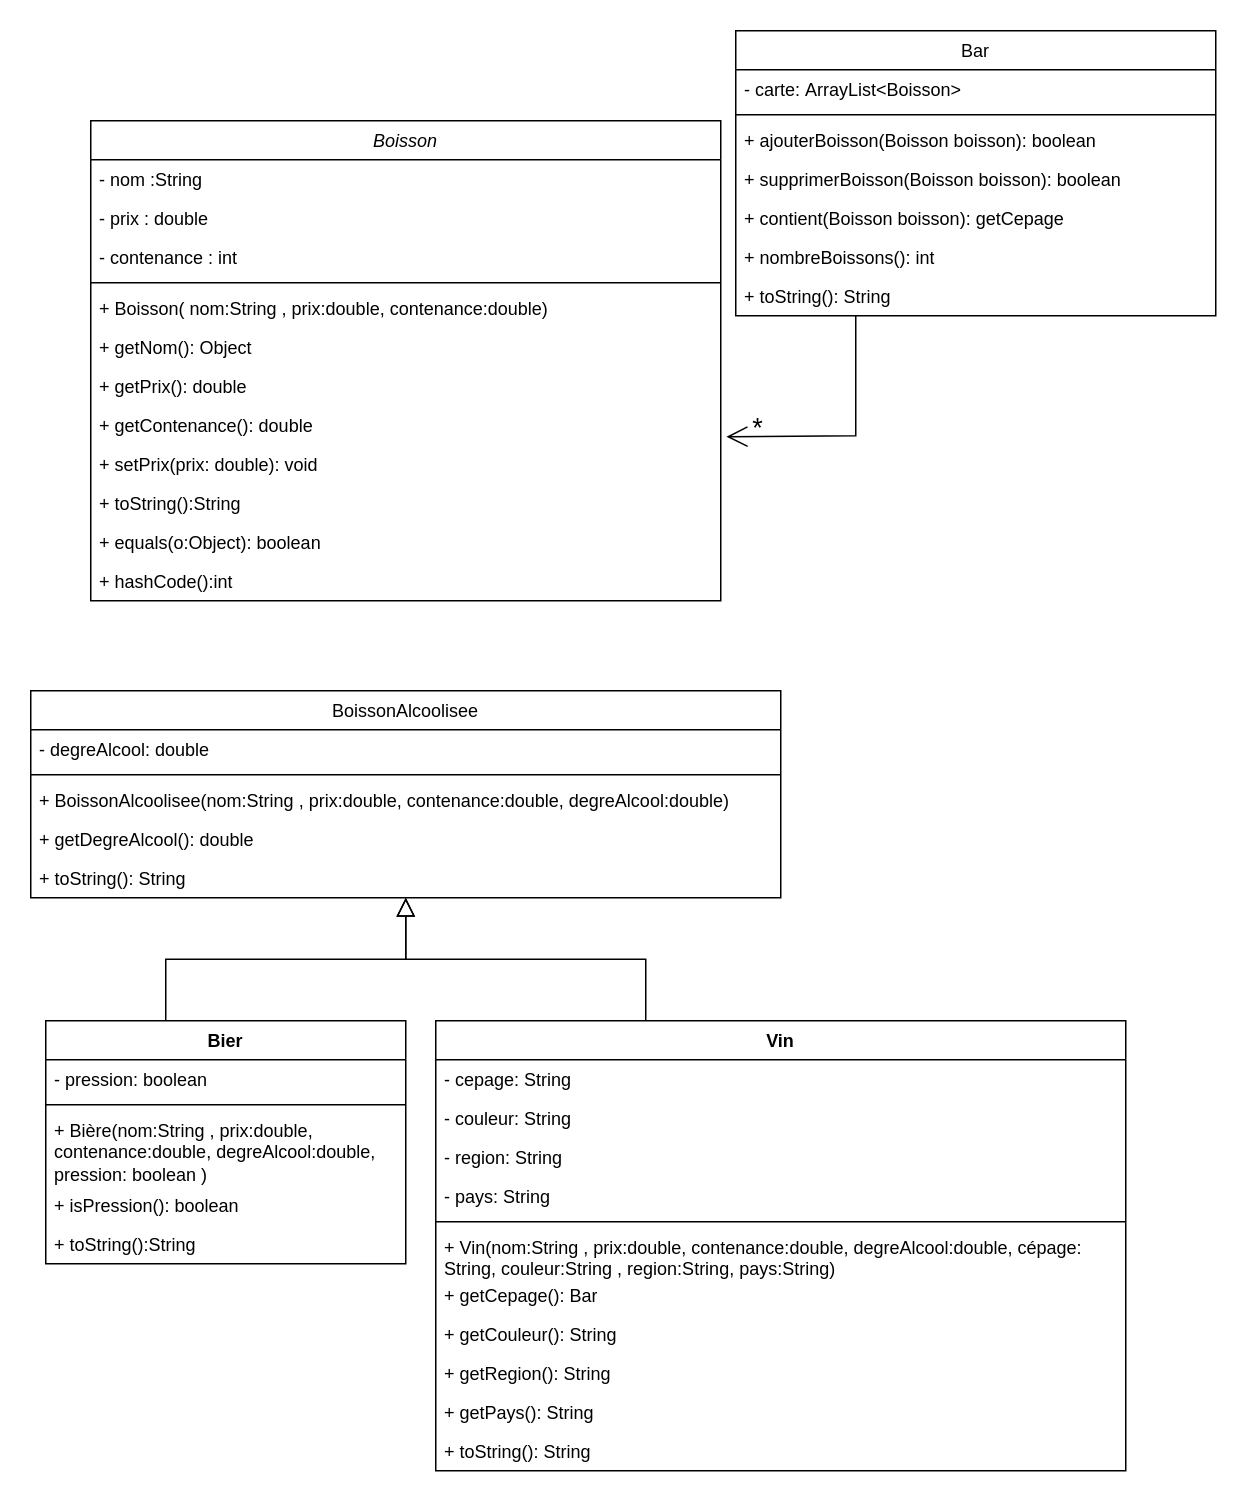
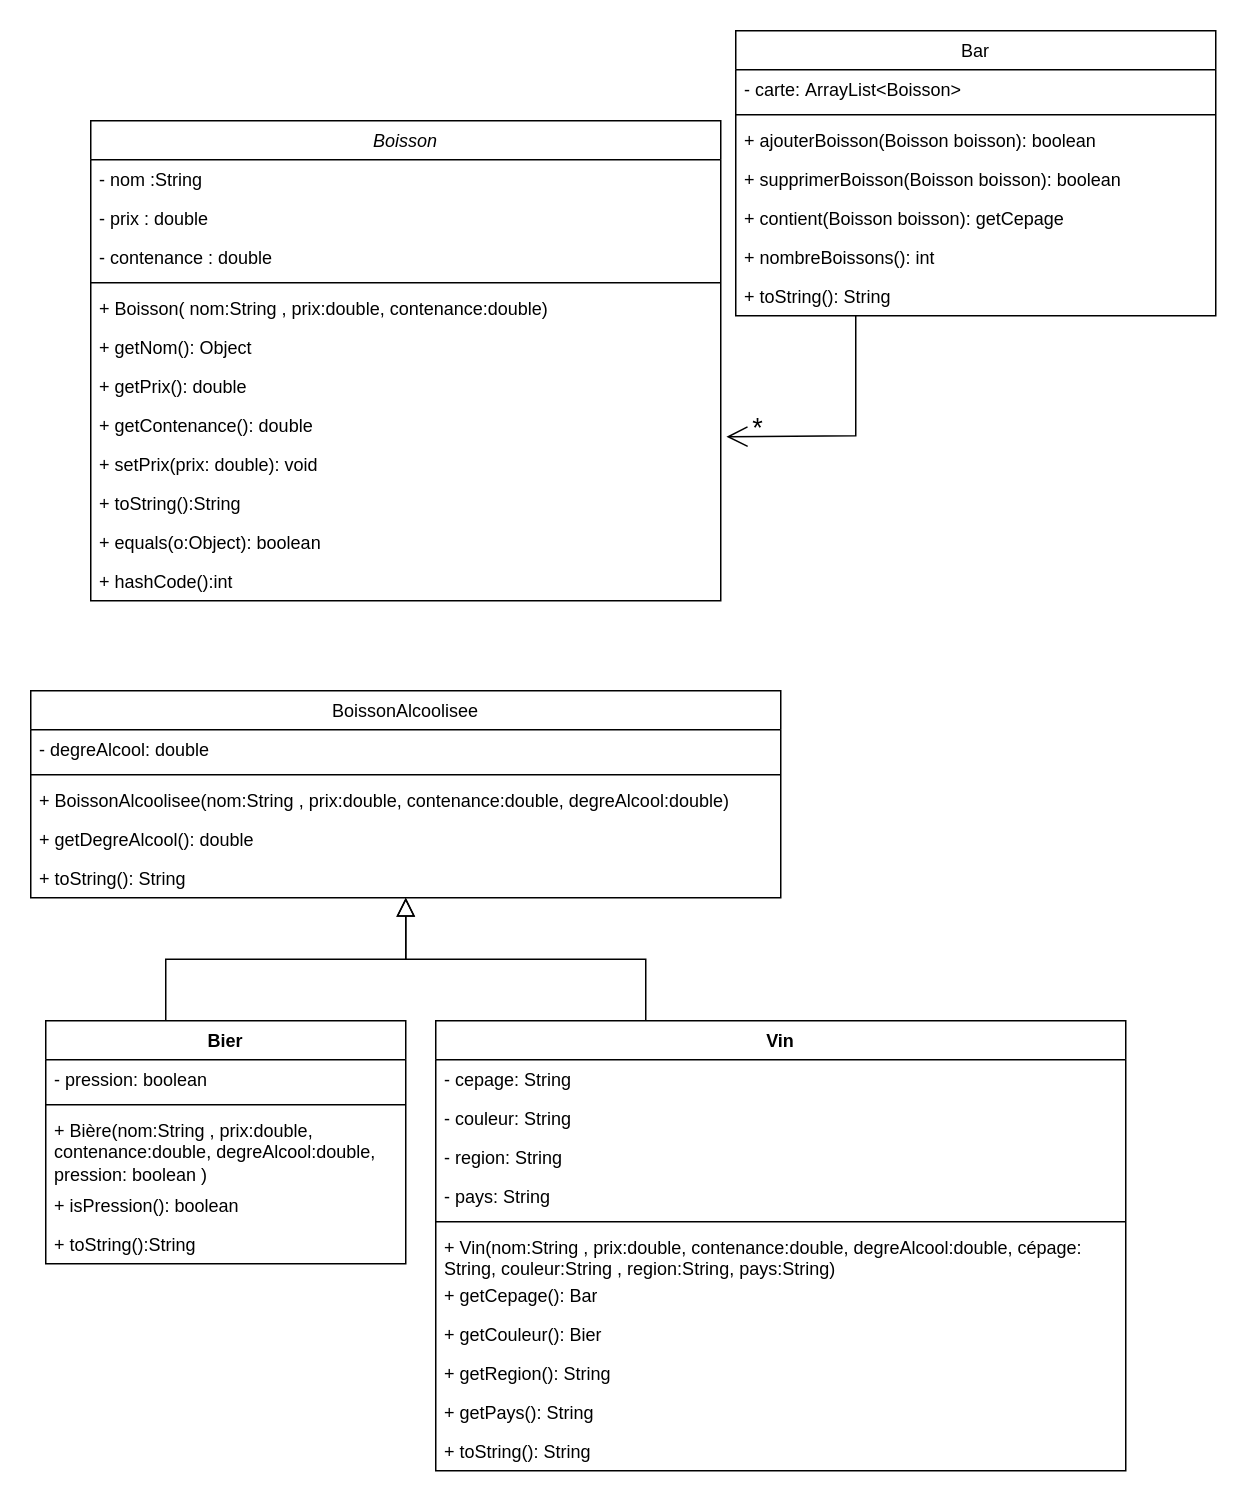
- <mxCell id="5" value="- contenance : int" style="text;align=left;verticalAlign=top;spacingLeft=4;spacingRight=4;overflow=hidden;rotatable=0;points=[[0,0.5],[1,0.5]];portConstraint=eastwest;rounded=0;shadow=0;html=0;" parent="2" vertex="1"><mxGeometry y="78" width="420" height="26" as="geometry" /></mxCell>
+ <mxCell id="5" value="- contenance : double" style="text;align=left;verticalAlign=top;spacingLeft=4;spacingRight=4;overflow=hidden;rotatable=0;points=[[0,0.5],[1,0.5]];portConstraint=eastwest;rounded=0;shadow=0;html=0;" parent="2" vertex="1"><mxGeometry y="78" width="420" height="26" as="geometry" /></mxCell>
- <mxCell id="45" value="+ getCouleur(): String" style="text;strokeColor=none;fillColor=none;align=left;verticalAlign=top;spacingLeft=4;spacingRight=4;overflow=hidden;rotatable=0;points=[[0,0.5],[1,0.5]];portConstraint=eastwest;whiteSpace=wrap;html=1;" vertex="1" parent="37"><mxGeometry y="196" width="460" height="26" as="geometry" /></mxCell>
+ <mxCell id="45" value="+ getCouleur(): Bier" style="text;strokeColor=none;fillColor=none;align=left;verticalAlign=top;spacingLeft=4;spacingRight=4;overflow=hidden;rotatable=0;points=[[0,0.5],[1,0.5]];portConstraint=eastwest;whiteSpace=wrap;html=1;" vertex="1" parent="37"><mxGeometry y="196" width="460" height="26" as="geometry" /></mxCell>
